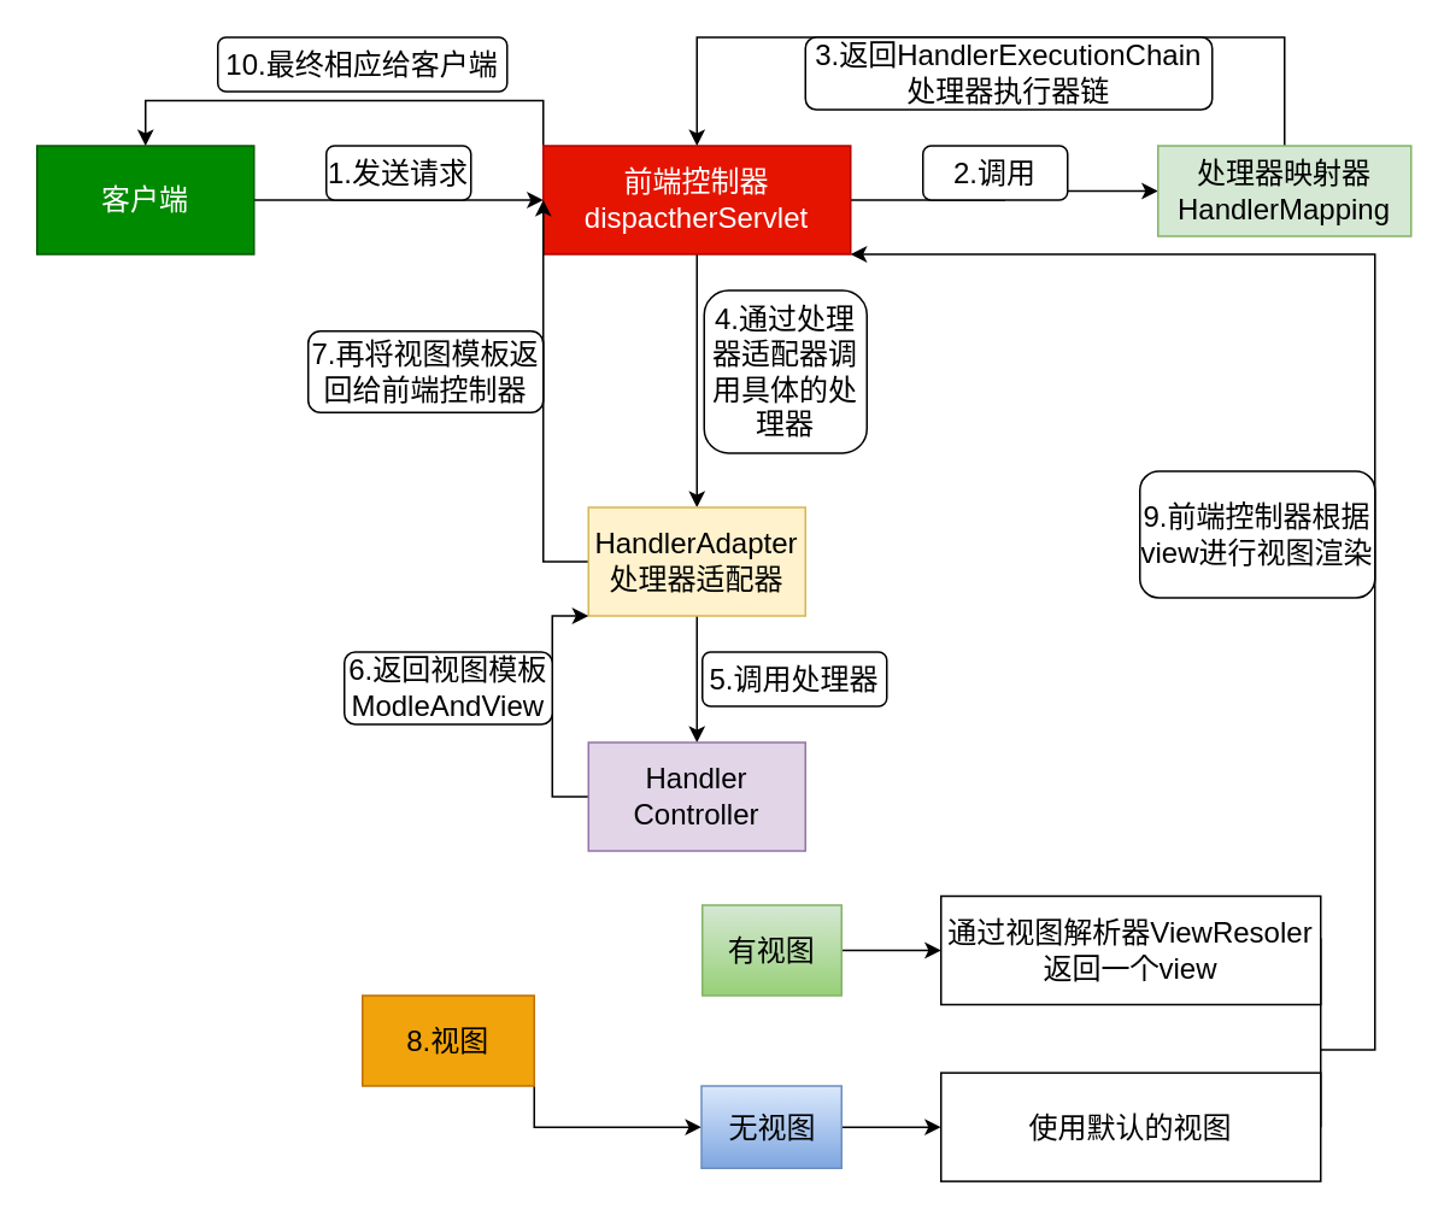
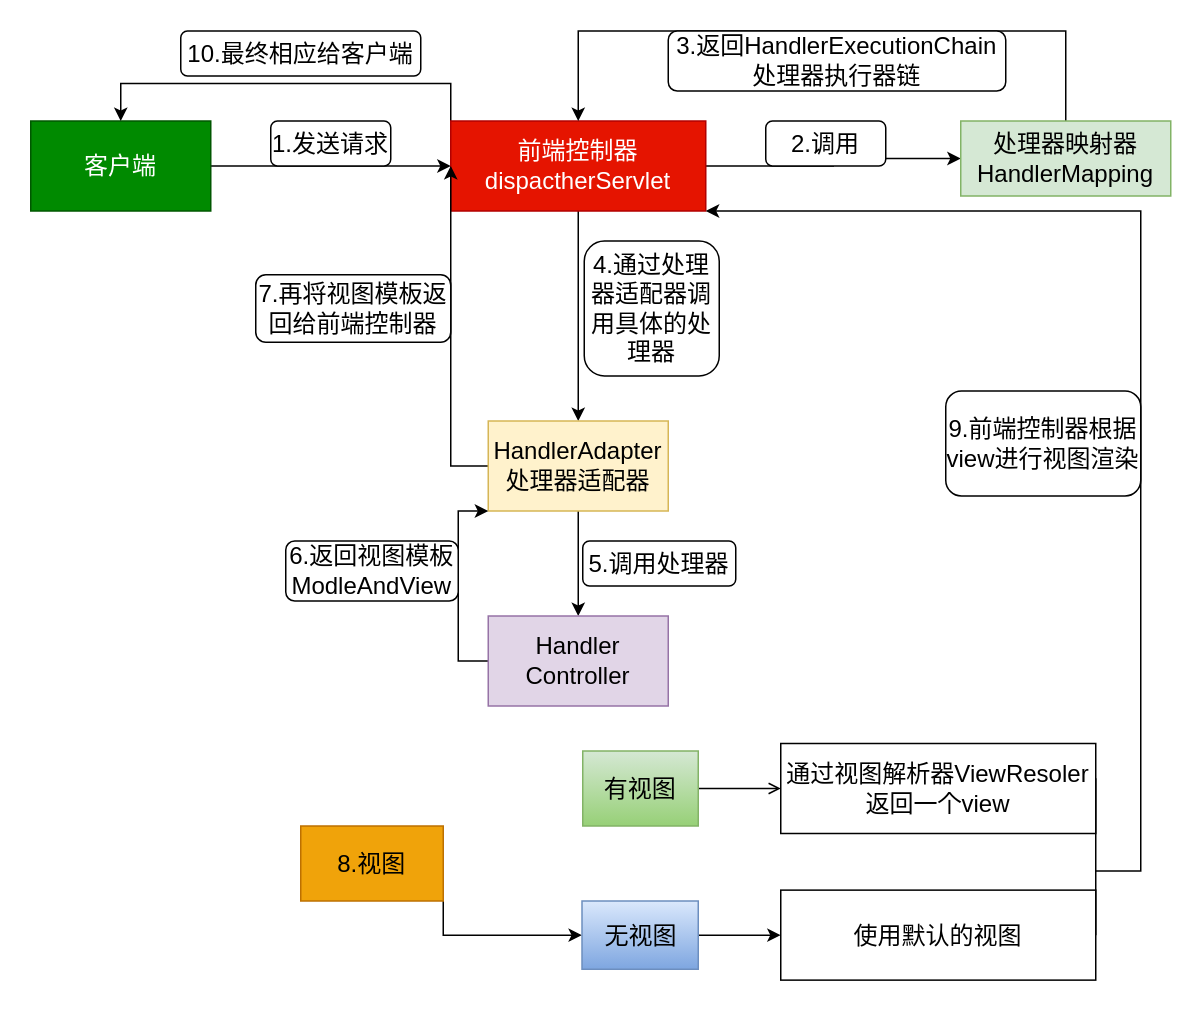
- <mxCell id="24" style="edgeStyle=orthogonalEdgeStyle;rounded=0;orthogonalLoop=1;jettySize=auto;html=1;exitX=1;exitY=0.5;exitDx=0;exitDy=0;fontSize=16;" edge="1" parent="1" source="25" target="26"><mxGeometry relative="1" as="geometry"><mxPoint x="520" y="510" as="targetPoint" /></mxGeometry></mxCell>
+ <mxCell id="24" style="edgeStyle=orthogonalEdgeStyle;rounded=0;orthogonalLoop=1;jettySize=auto;html=1;exitX=1;exitY=0.5;exitDx=0;exitDy=0;fontSize=16;endArrow=open;" edge="1" parent="1" source="25" target="26"><mxGeometry relative="1" as="geometry"><mxPoint x="520" y="510" as="targetPoint" /></mxGeometry></mxCell>
